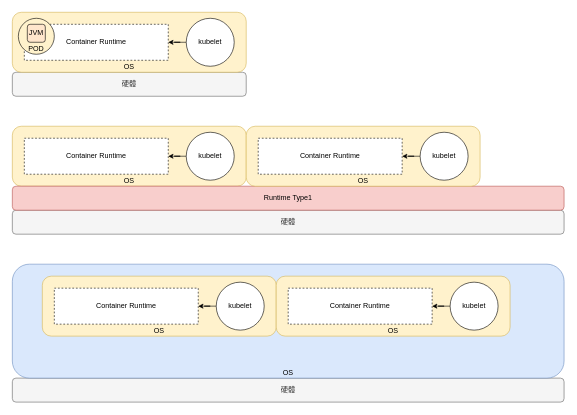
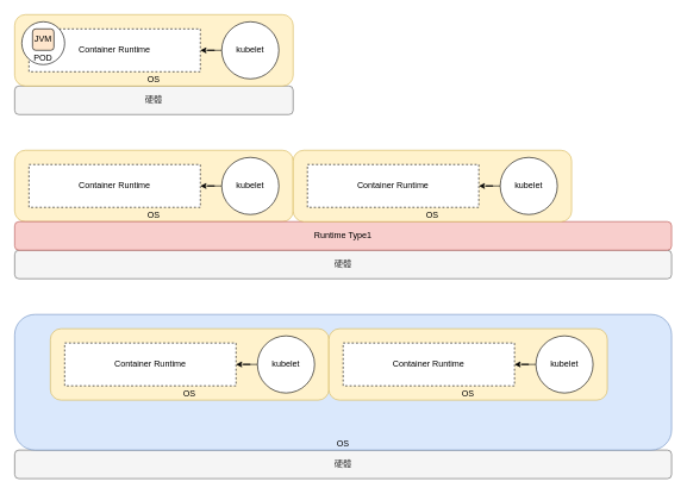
- <mxCell id="27" value="POD" style="ellipse;whiteSpace=wrap;html=1;aspect=fixed;verticalAlign=bottom;fillColor=#fff2cc;" parent="1" vertex="1"><mxGeometry x="30" y="30" width="60" height="60" as="geometry" /></mxCell>
+ <mxCell id="27" value="POD" style="ellipse;whiteSpace=wrap;html=1;aspect=fixed;verticalAlign=bottom;" parent="1" vertex="1"><mxGeometry x="30" y="30" width="60" height="60" as="geometry" /></mxCell>
